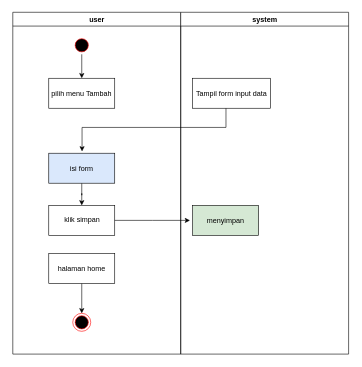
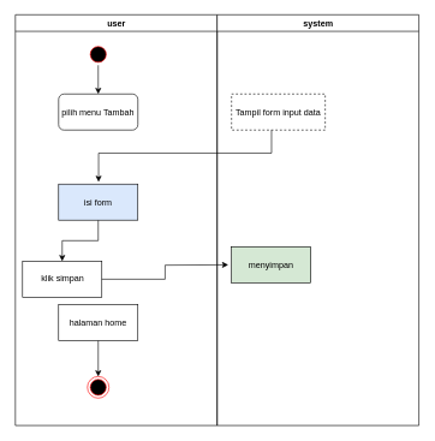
- <mxCell id="5" value="pilih menu Tambah" style="" parent="2" vertex="1"><mxGeometry x="60" y="110" width="110" height="50" as="geometry" /></mxCell>
+ <mxCell id="5" value="pilih menu Tambah" style="rounded=1;" parent="2" vertex="1"><mxGeometry x="60" y="110" width="110" height="50" as="geometry" /></mxCell>
- <mxCell id="13" value="Tampil form input data" style="" parent="12" vertex="1"><mxGeometry x="20" y="110" width="130" height="50" as="geometry" /></mxCell>
+ <mxCell id="13" value="Tampil form input data" style="dashed=1;" parent="12" vertex="1"><mxGeometry x="20" y="110" width="130" height="50" as="geometry" /></mxCell>
- <mxCell id="11" value="klik simpan" style="html=1;" vertex="1" parent="2"><mxGeometry x="60" y="322" width="110" height="50" as="geometry" /></mxCell>
+ <mxCell id="11" value="klik simpan" style="html=1;" vertex="1" parent="2"><mxGeometry x="10" y="342" width="110" height="50" as="geometry" /></mxCell>
